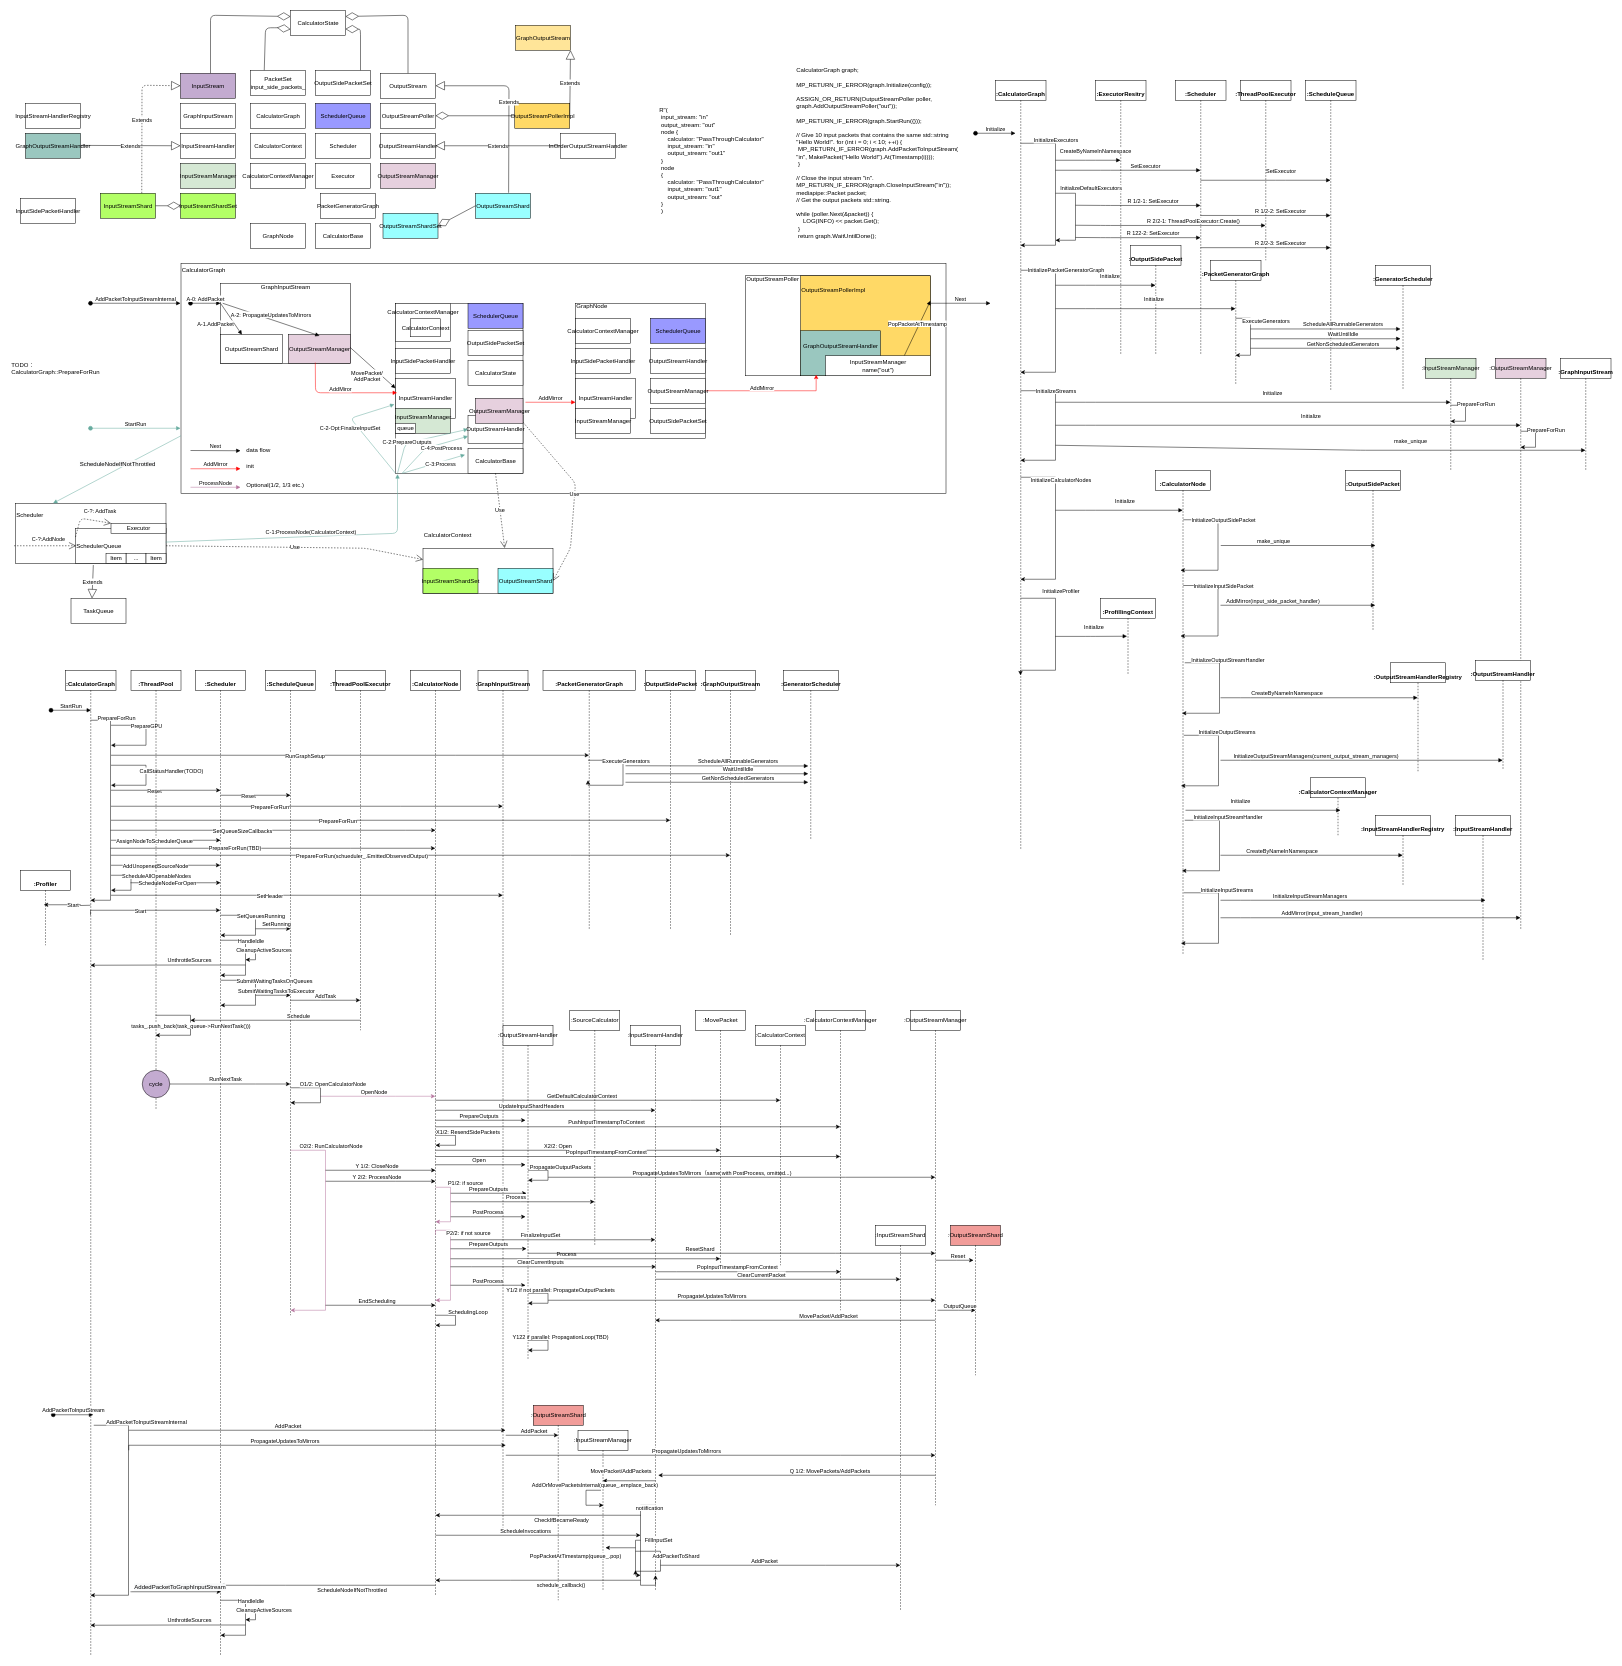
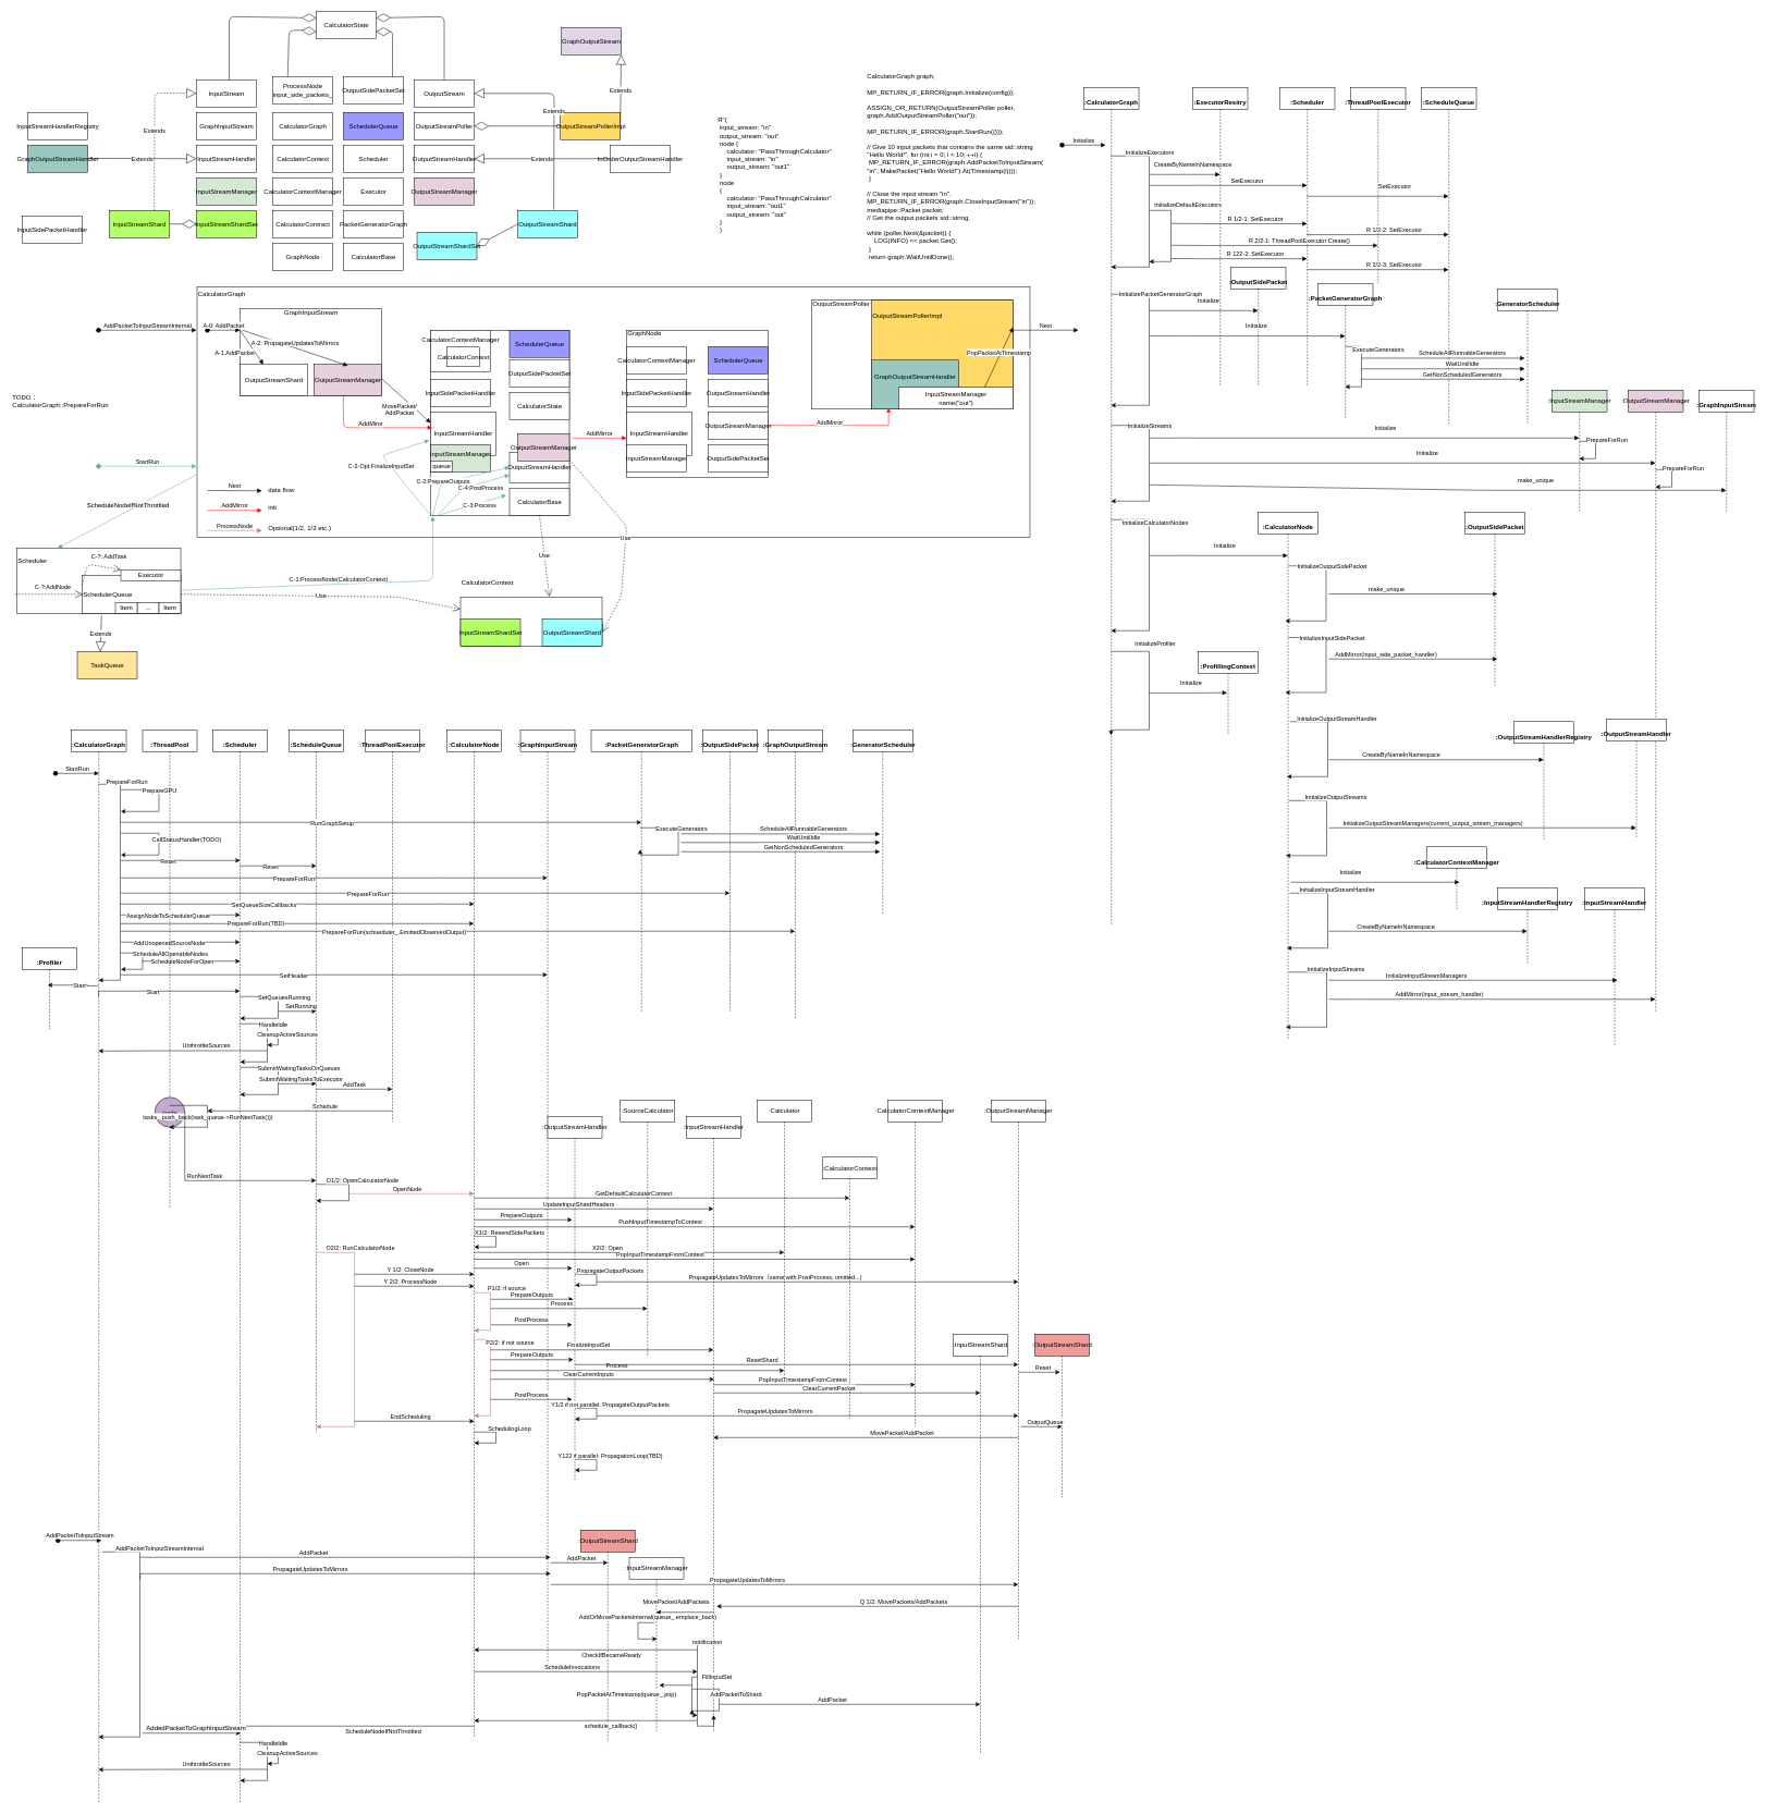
- <mxCell id="35" value="GraphOutputStream" style="html=1;fillColor=#FFE599;" parent="1" vertex="1"><mxGeometry x="1030" y="50" width="110" height="50" as="geometry" /></mxCell>
+ <mxCell id="35" value="GraphOutputStream" style="html=1;fillColor=#e1d5e7;" parent="1" vertex="1"><mxGeometry x="1030" y="50" width="110" height="50" as="geometry" /></mxCell>
- <mxCell id="369" value="PacketSet&lt;br&gt;input_side_packets_" style="html=1;" parent="1" vertex="1"><mxGeometry x="500" y="140" width="110" height="50" as="geometry" /></mxCell>
+ <mxCell id="369" value="ProcessNode&lt;br&gt;input_side_packets_" style="html=1;" parent="1" vertex="1"><mxGeometry x="500" y="140" width="110" height="50" as="geometry" /></mxCell>
- <mxCell id="57" value="InputStream" style="html=1;fillColor=#c3abd0;" parent="1" vertex="1"><mxGeometry x="360" y="146" width="110" height="50" as="geometry" /></mxCell>
+ <mxCell id="57" value="InputStream" style="html=1;" parent="1" vertex="1"><mxGeometry x="360" y="146" width="110" height="50" as="geometry" /></mxCell>
+ <mxCell id="7" value="CalculatorContract" style="html=1;" parent="1" vertex="1"><mxGeometry x="500" y="386" width="110" height="50" as="geometry" /></mxCell>
- <mxCell id="22" value="PacketGeneratorGraph" style="html=1;" parent="1" vertex="1"><mxGeometry x="640" y="386" width="110" height="50" as="geometry" /></mxCell>
+ <mxCell id="22" value="PacketGeneratorGraph" style="html=1;" parent="1" vertex="1"><mxGeometry x="630" y="386" width="110" height="50" as="geometry" /></mxCell>
- <mxCell id="101" value="TaskQueue" style="html=1;" parent="1" vertex="1"><mxGeometry x="141" y="1196" width="110" height="50" as="geometry" /></mxCell>
+ <mxCell id="101" value="TaskQueue" style="html=1;fillColor=#ffe599;" parent="1" vertex="1"><mxGeometry x="141" y="1196" width="110" height="50" as="geometry" /></mxCell>
- <mxCell id="205" value="&lt;span&gt;:MovePacket&lt;br&gt;&lt;/span&gt;" style="shape=umlLifeline;perimeter=lifelinePerimeter;whiteSpace=wrap;html=1;container=1;collapsible=0;recursiveResize=0;outlineConnect=0;fillColor=#FFFFFF;" parent="1" vertex="1"><mxGeometry x="1390" y="2020" width="100" height="520" as="geometry" /></mxCell>
+ <mxCell id="205" value="&lt;span&gt;:Calculator&lt;br&gt;&lt;/span&gt;" style="shape=umlLifeline;perimeter=lifelinePerimeter;whiteSpace=wrap;html=1;container=1;collapsible=0;recursiveResize=0;outlineConnect=0;fillColor=#FFFFFF;" parent="1" vertex="1"><mxGeometry x="1390" y="2020" width="100" height="520" as="geometry" /></mxCell>
- <mxCell id="163" value="cycle" style="ellipse;fillColor=#C3ABD0;strokeColor=#000000;" parent="162" vertex="1"><mxGeometry x="22.5" y="800" width="55" height="55" as="geometry" /></mxCell>
+ <mxCell id="163" value="cycle" style="ellipse;fillColor=#C3ABD0;strokeColor=#000000;" parent="162" vertex="1"><mxGeometry x="22.5" y="675" width="55" height="55" as="geometry" /></mxCell>
- <mxCell id="316" value="&lt;span&gt;:CalculatorContext&lt;br&gt;&lt;/span&gt;" style="shape=umlLifeline;perimeter=lifelinePerimeter;whiteSpace=wrap;html=1;container=1;collapsible=0;recursiveResize=0;outlineConnect=0;fillColor=#FFFFFF;" parent="1" vertex="1"><mxGeometry x="1510" y="2050" width="100" height="480" as="geometry" /></mxCell>
+ <mxCell id="316" value="&lt;span&gt;:CalculatorContext&lt;br&gt;&lt;/span&gt;" style="shape=umlLifeline;perimeter=lifelinePerimeter;whiteSpace=wrap;html=1;container=1;collapsible=0;recursiveResize=0;outlineConnect=0;fillColor=#FFFFFF;" parent="1" vertex="1"><mxGeometry x="1510" y="2125" width="100" height="480" as="geometry" /></mxCell>
